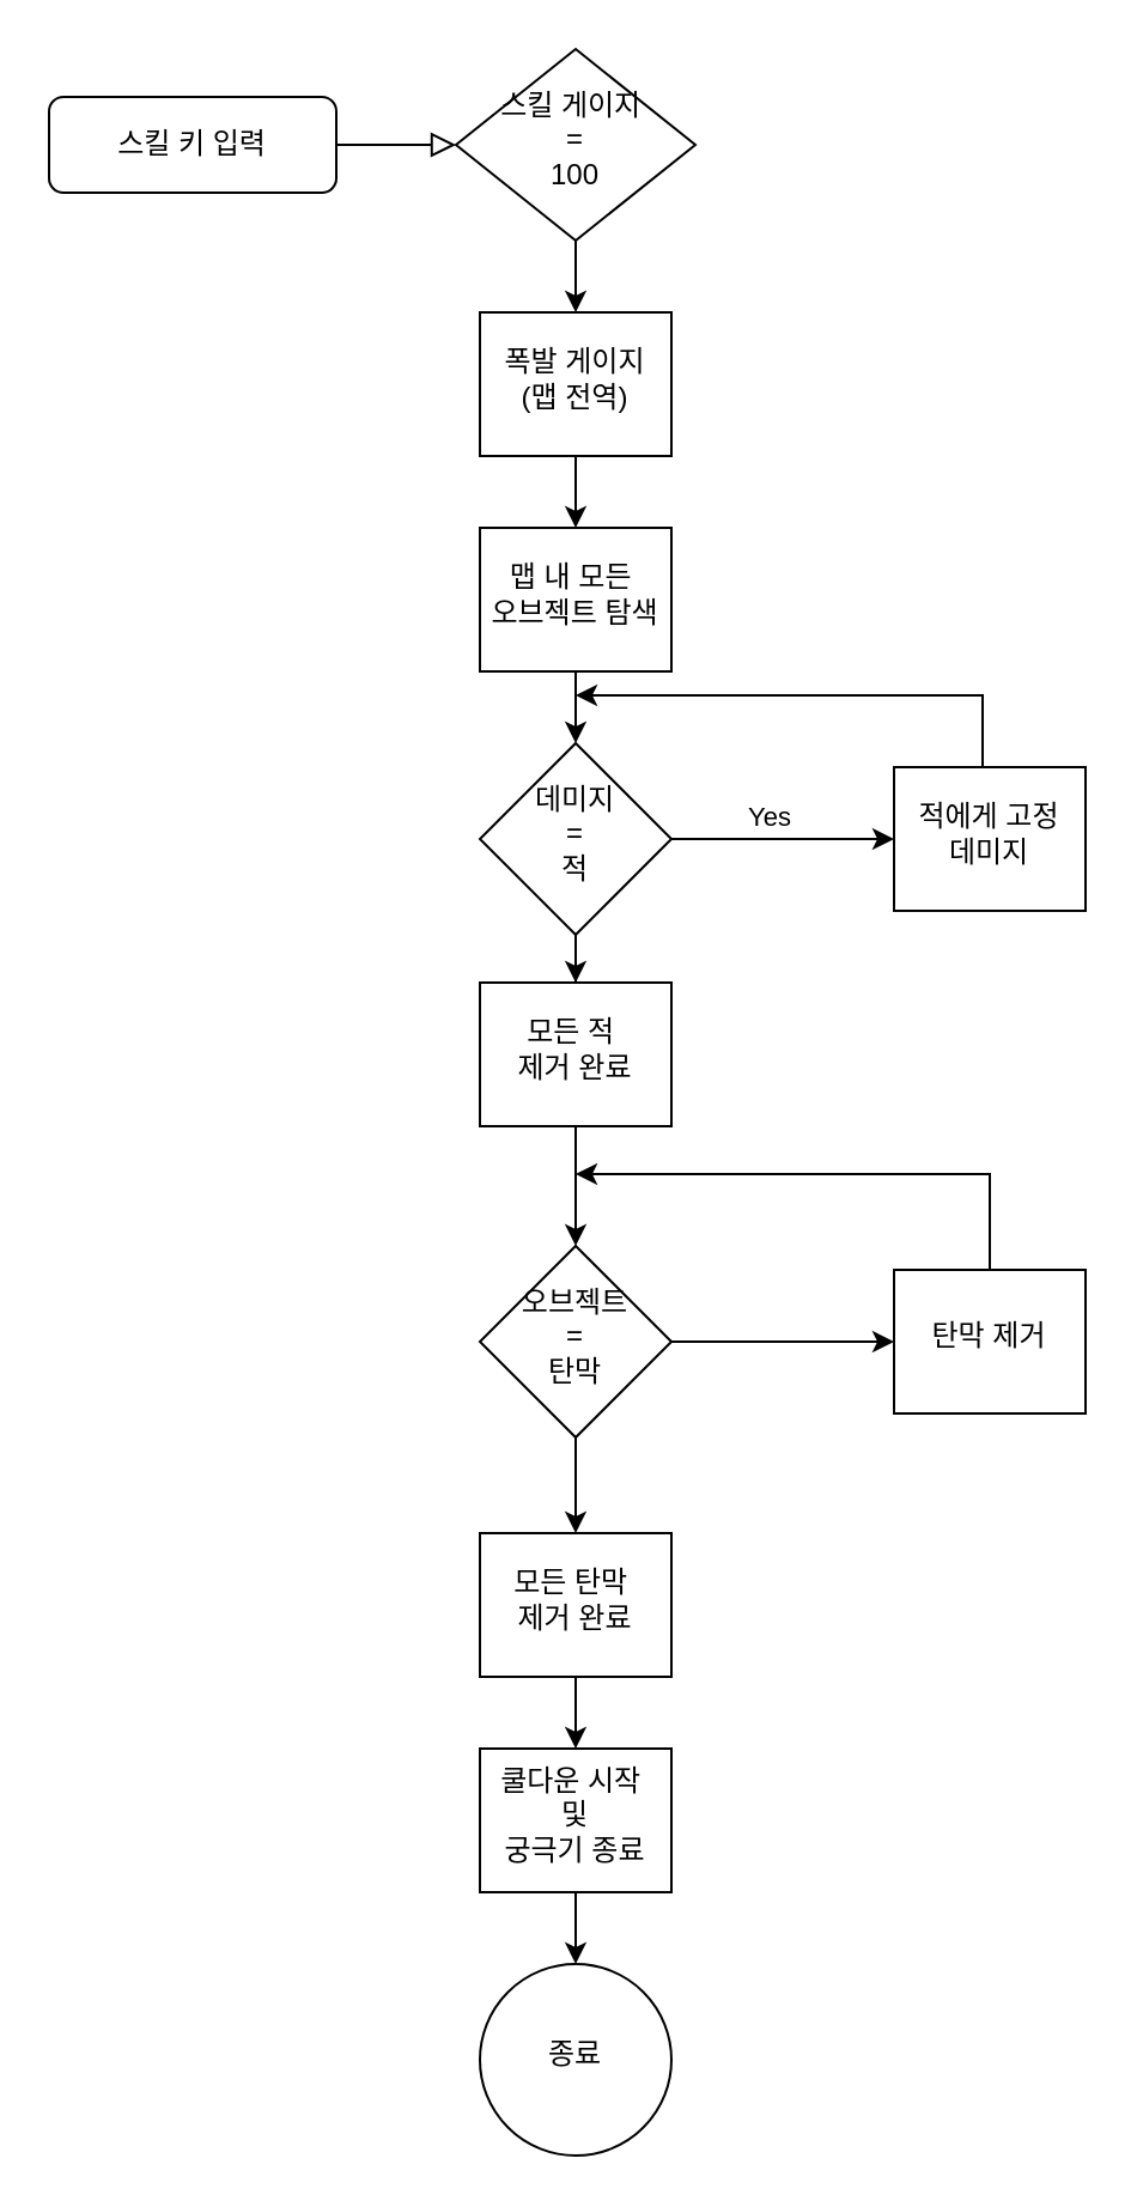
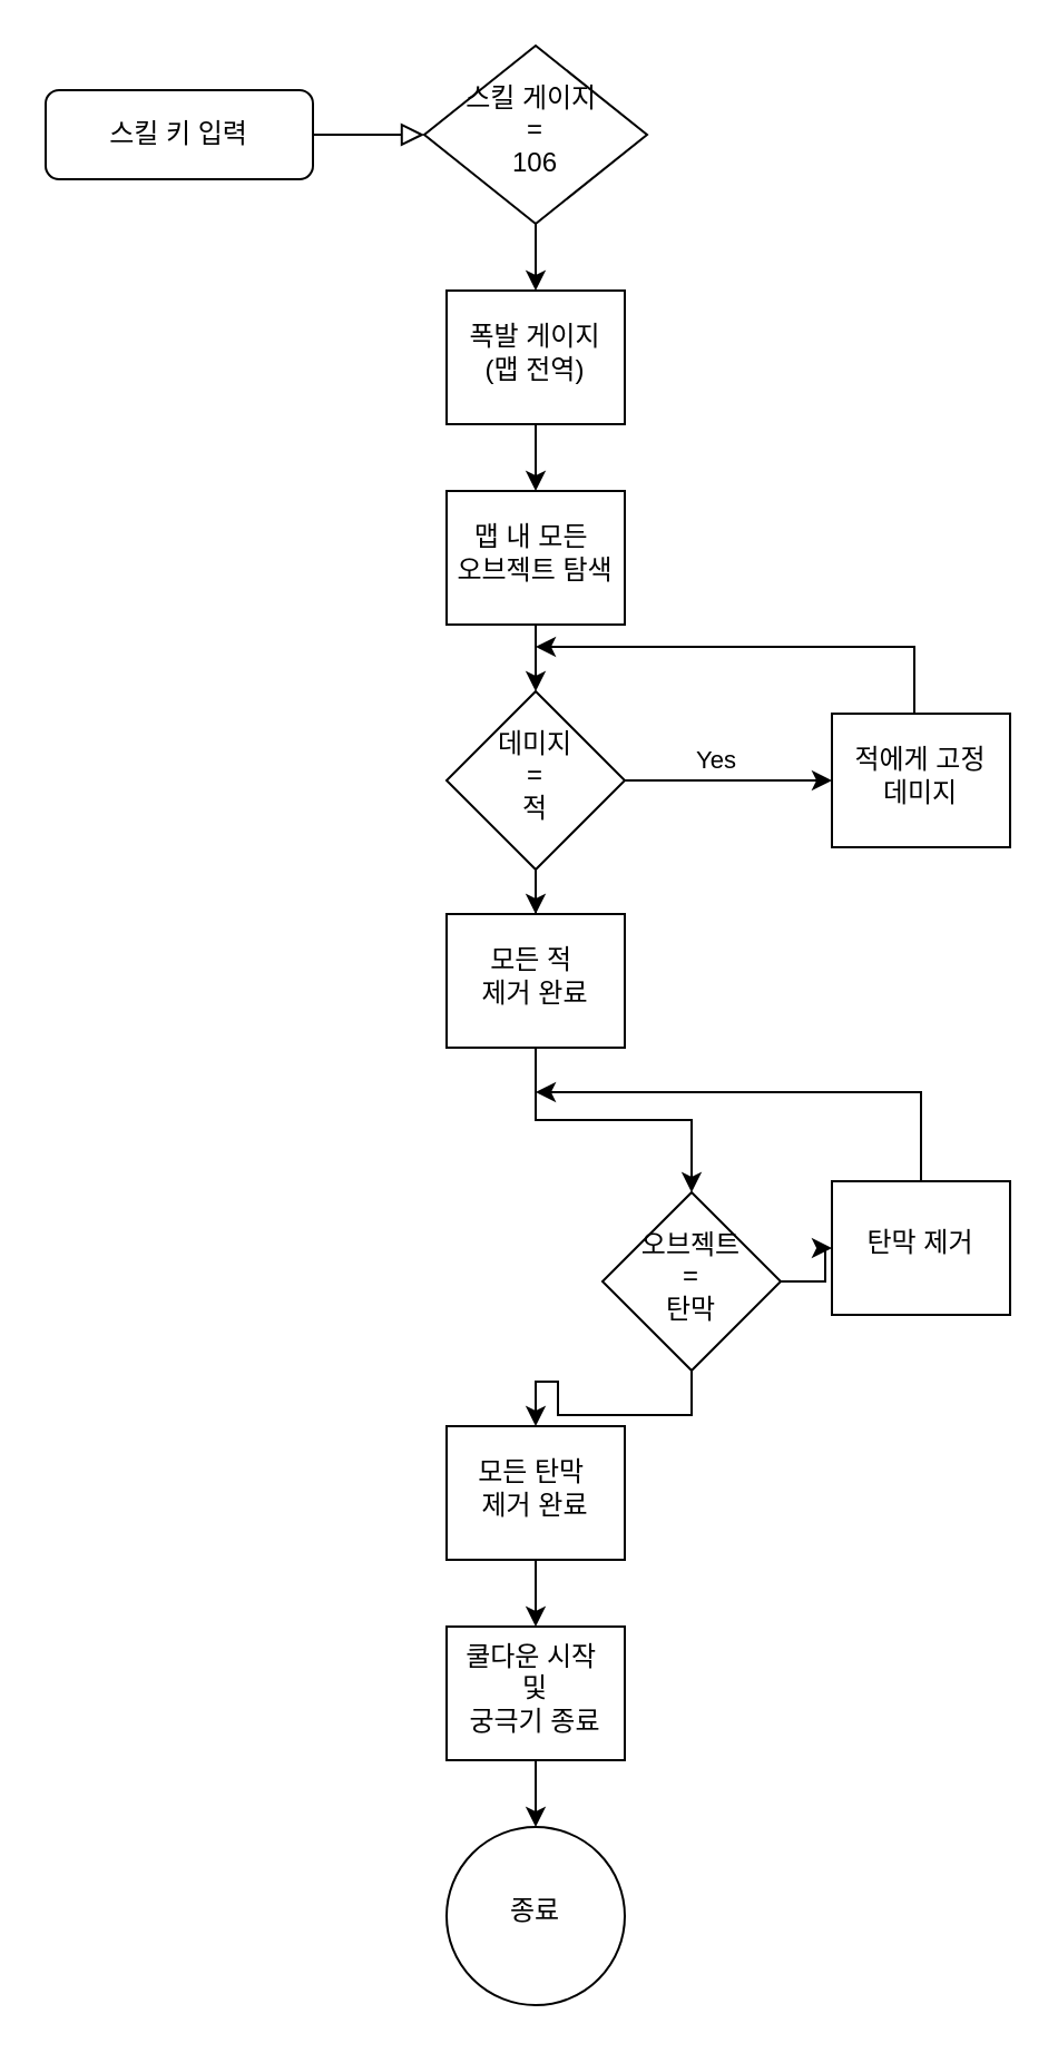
- <mxCell id="5" value="스킬 게이지&amp;nbsp;&lt;div&gt;=&lt;/div&gt;&lt;div&gt;100&lt;/div&gt;" style="rhombus;whiteSpace=wrap;html=1;shadow=0;fontFamily=Helvetica;fontSize=12;align=center;strokeWidth=1;spacing=6;spacingTop=-4;" parent="1" vertex="1"><mxGeometry x="190" width="100" height="80" as="geometry" y="20" /></mxCell>
+ <mxCell id="5" value="스킬 게이지&amp;nbsp;&lt;div&gt;=&lt;/div&gt;&lt;div&gt;106&lt;/div&gt;" style="rhombus;whiteSpace=wrap;html=1;shadow=0;fontFamily=Helvetica;fontSize=12;align=center;strokeWidth=1;spacing=6;spacingTop=-4;" parent="1" vertex="1"><mxGeometry x="190" width="100" height="80" as="geometry" y="20" /></mxCell>
- <mxCell id="18" value="오브젝트&lt;div&gt;=&lt;/div&gt;&lt;div&gt;탄막&lt;/div&gt;" style="rhombus;whiteSpace=wrap;html=1;shadow=0;strokeWidth=1;spacing=6;spacingTop=-4;" vertex="1" parent="1"><mxGeometry x="200" y="520" width="80" height="80" as="geometry" /></mxCell>
+ <mxCell id="18" value="오브젝트&lt;div&gt;=&lt;/div&gt;&lt;div&gt;탄막&lt;/div&gt;" style="rhombus;whiteSpace=wrap;html=1;shadow=0;strokeWidth=1;spacing=6;spacingTop=-4;" vertex="1" parent="1"><mxGeometry x="270" y="535" width="80" height="80" as="geometry" /></mxCell>
